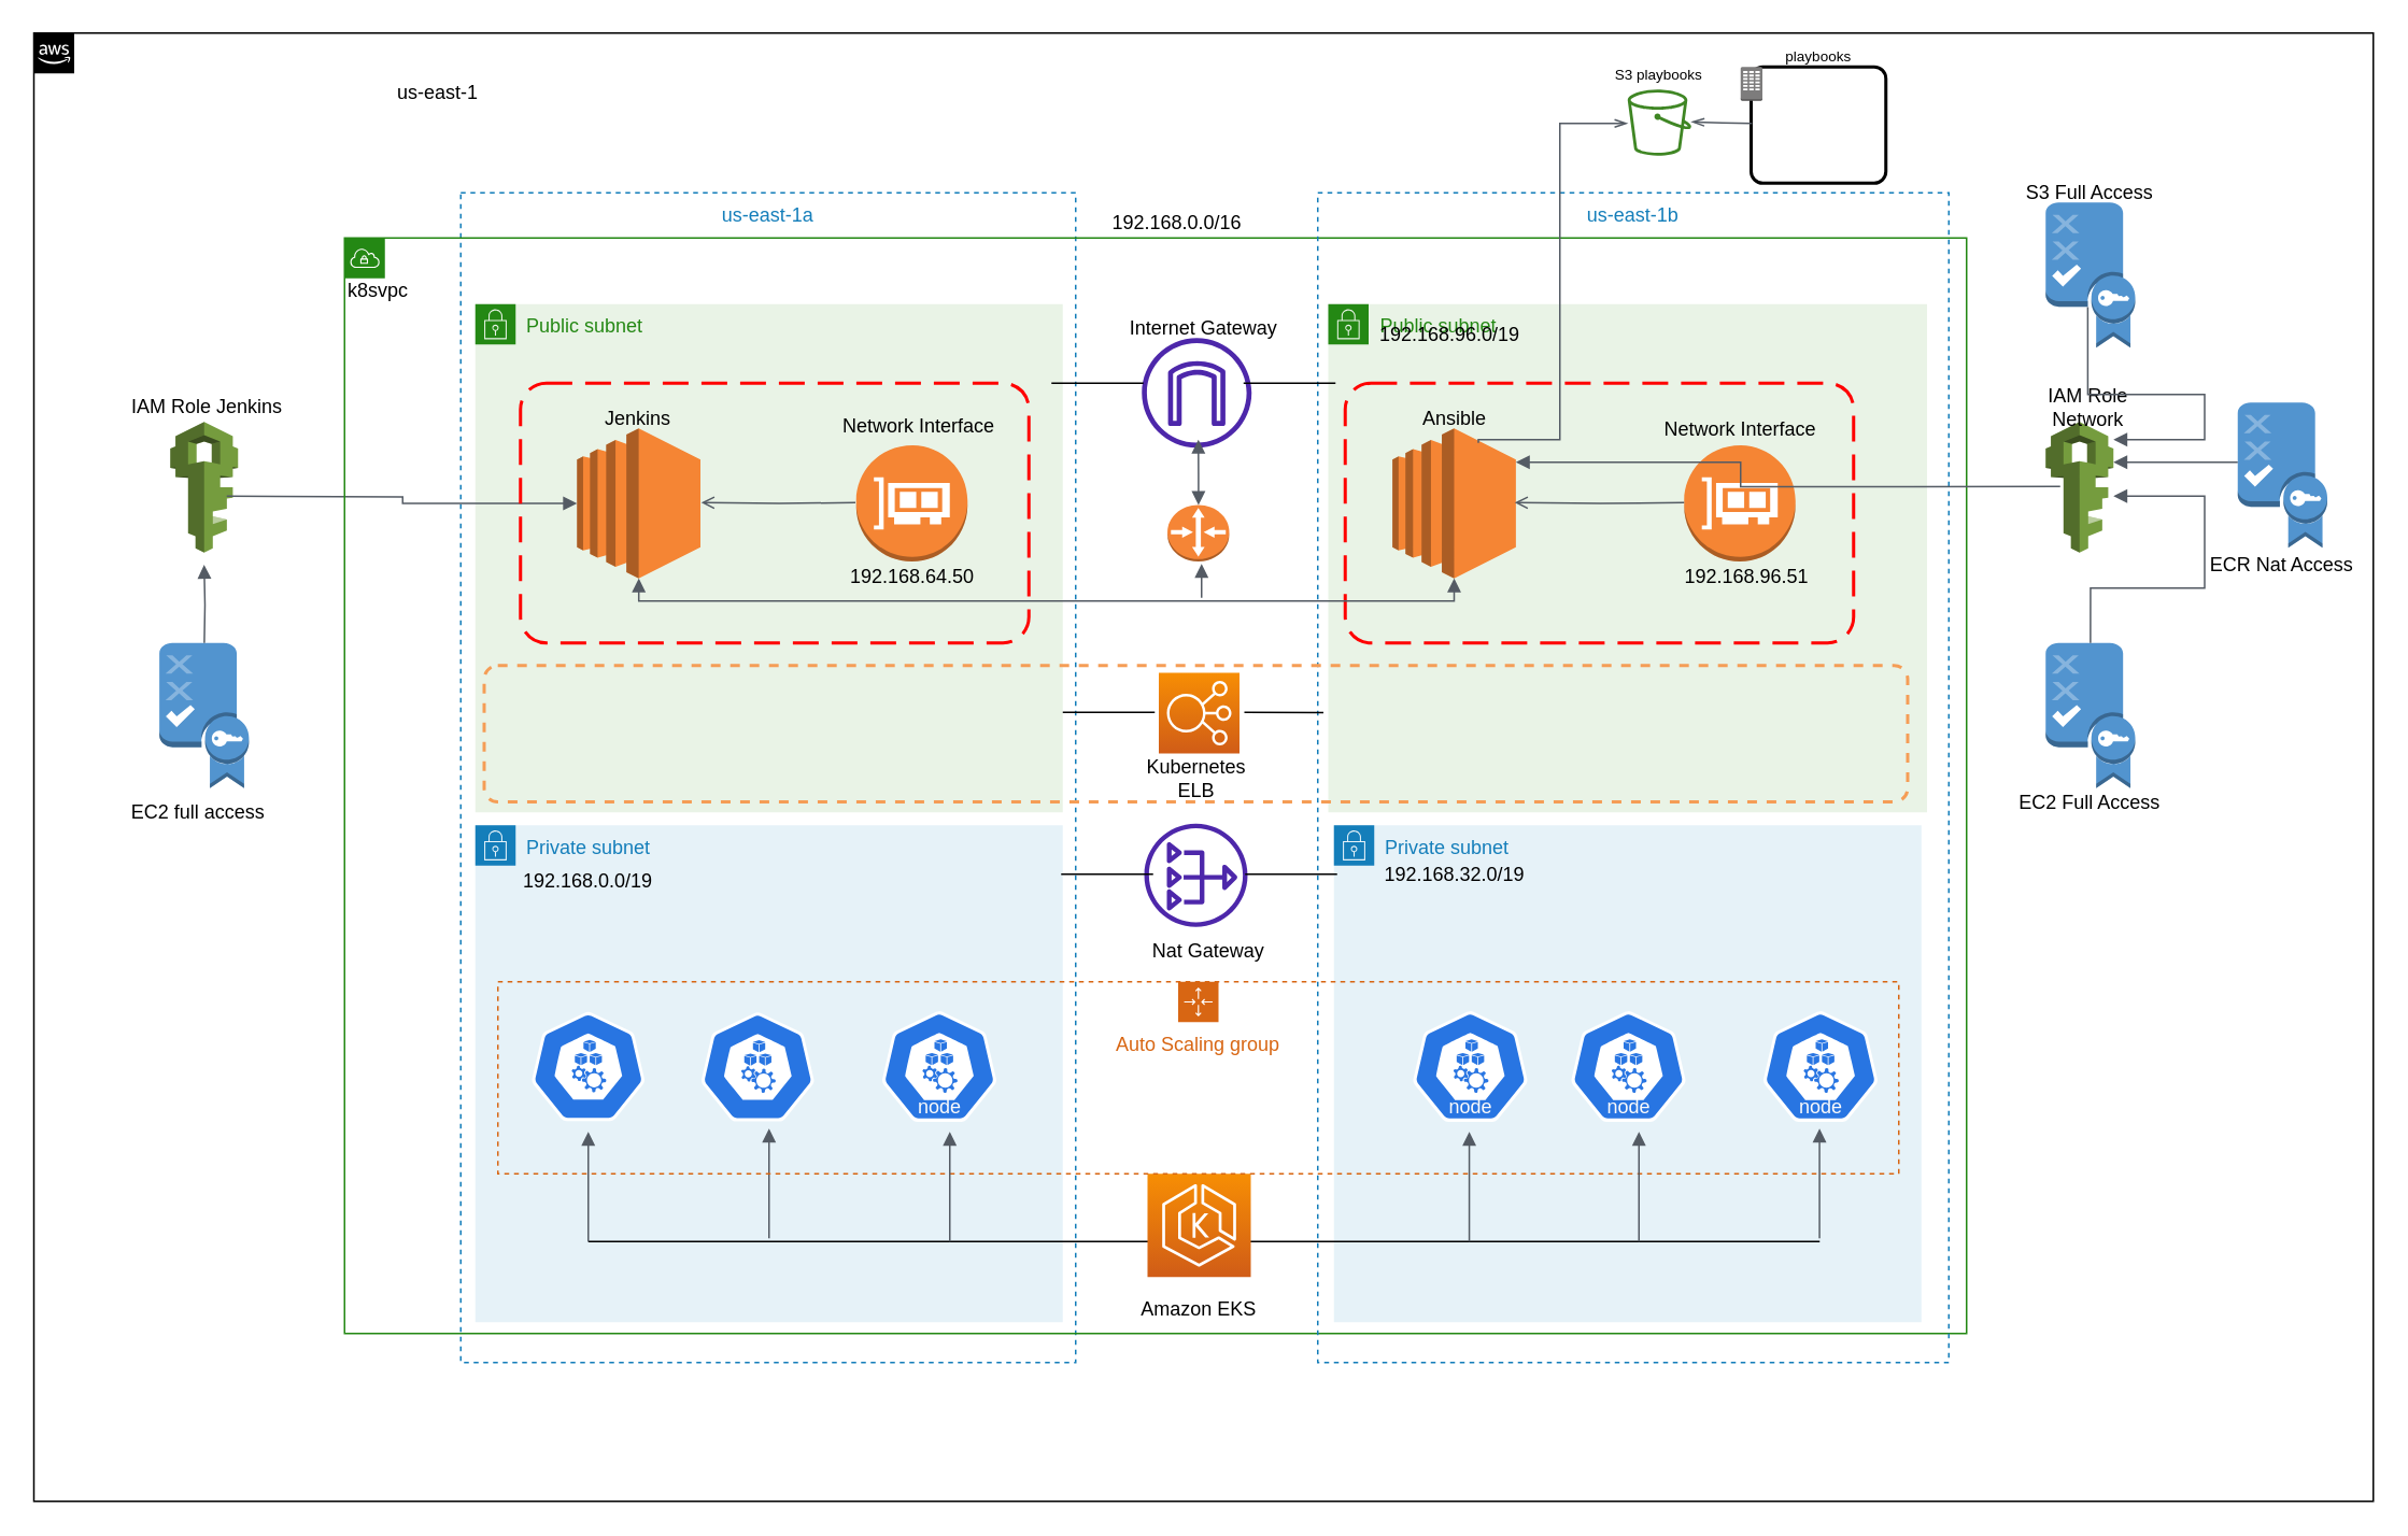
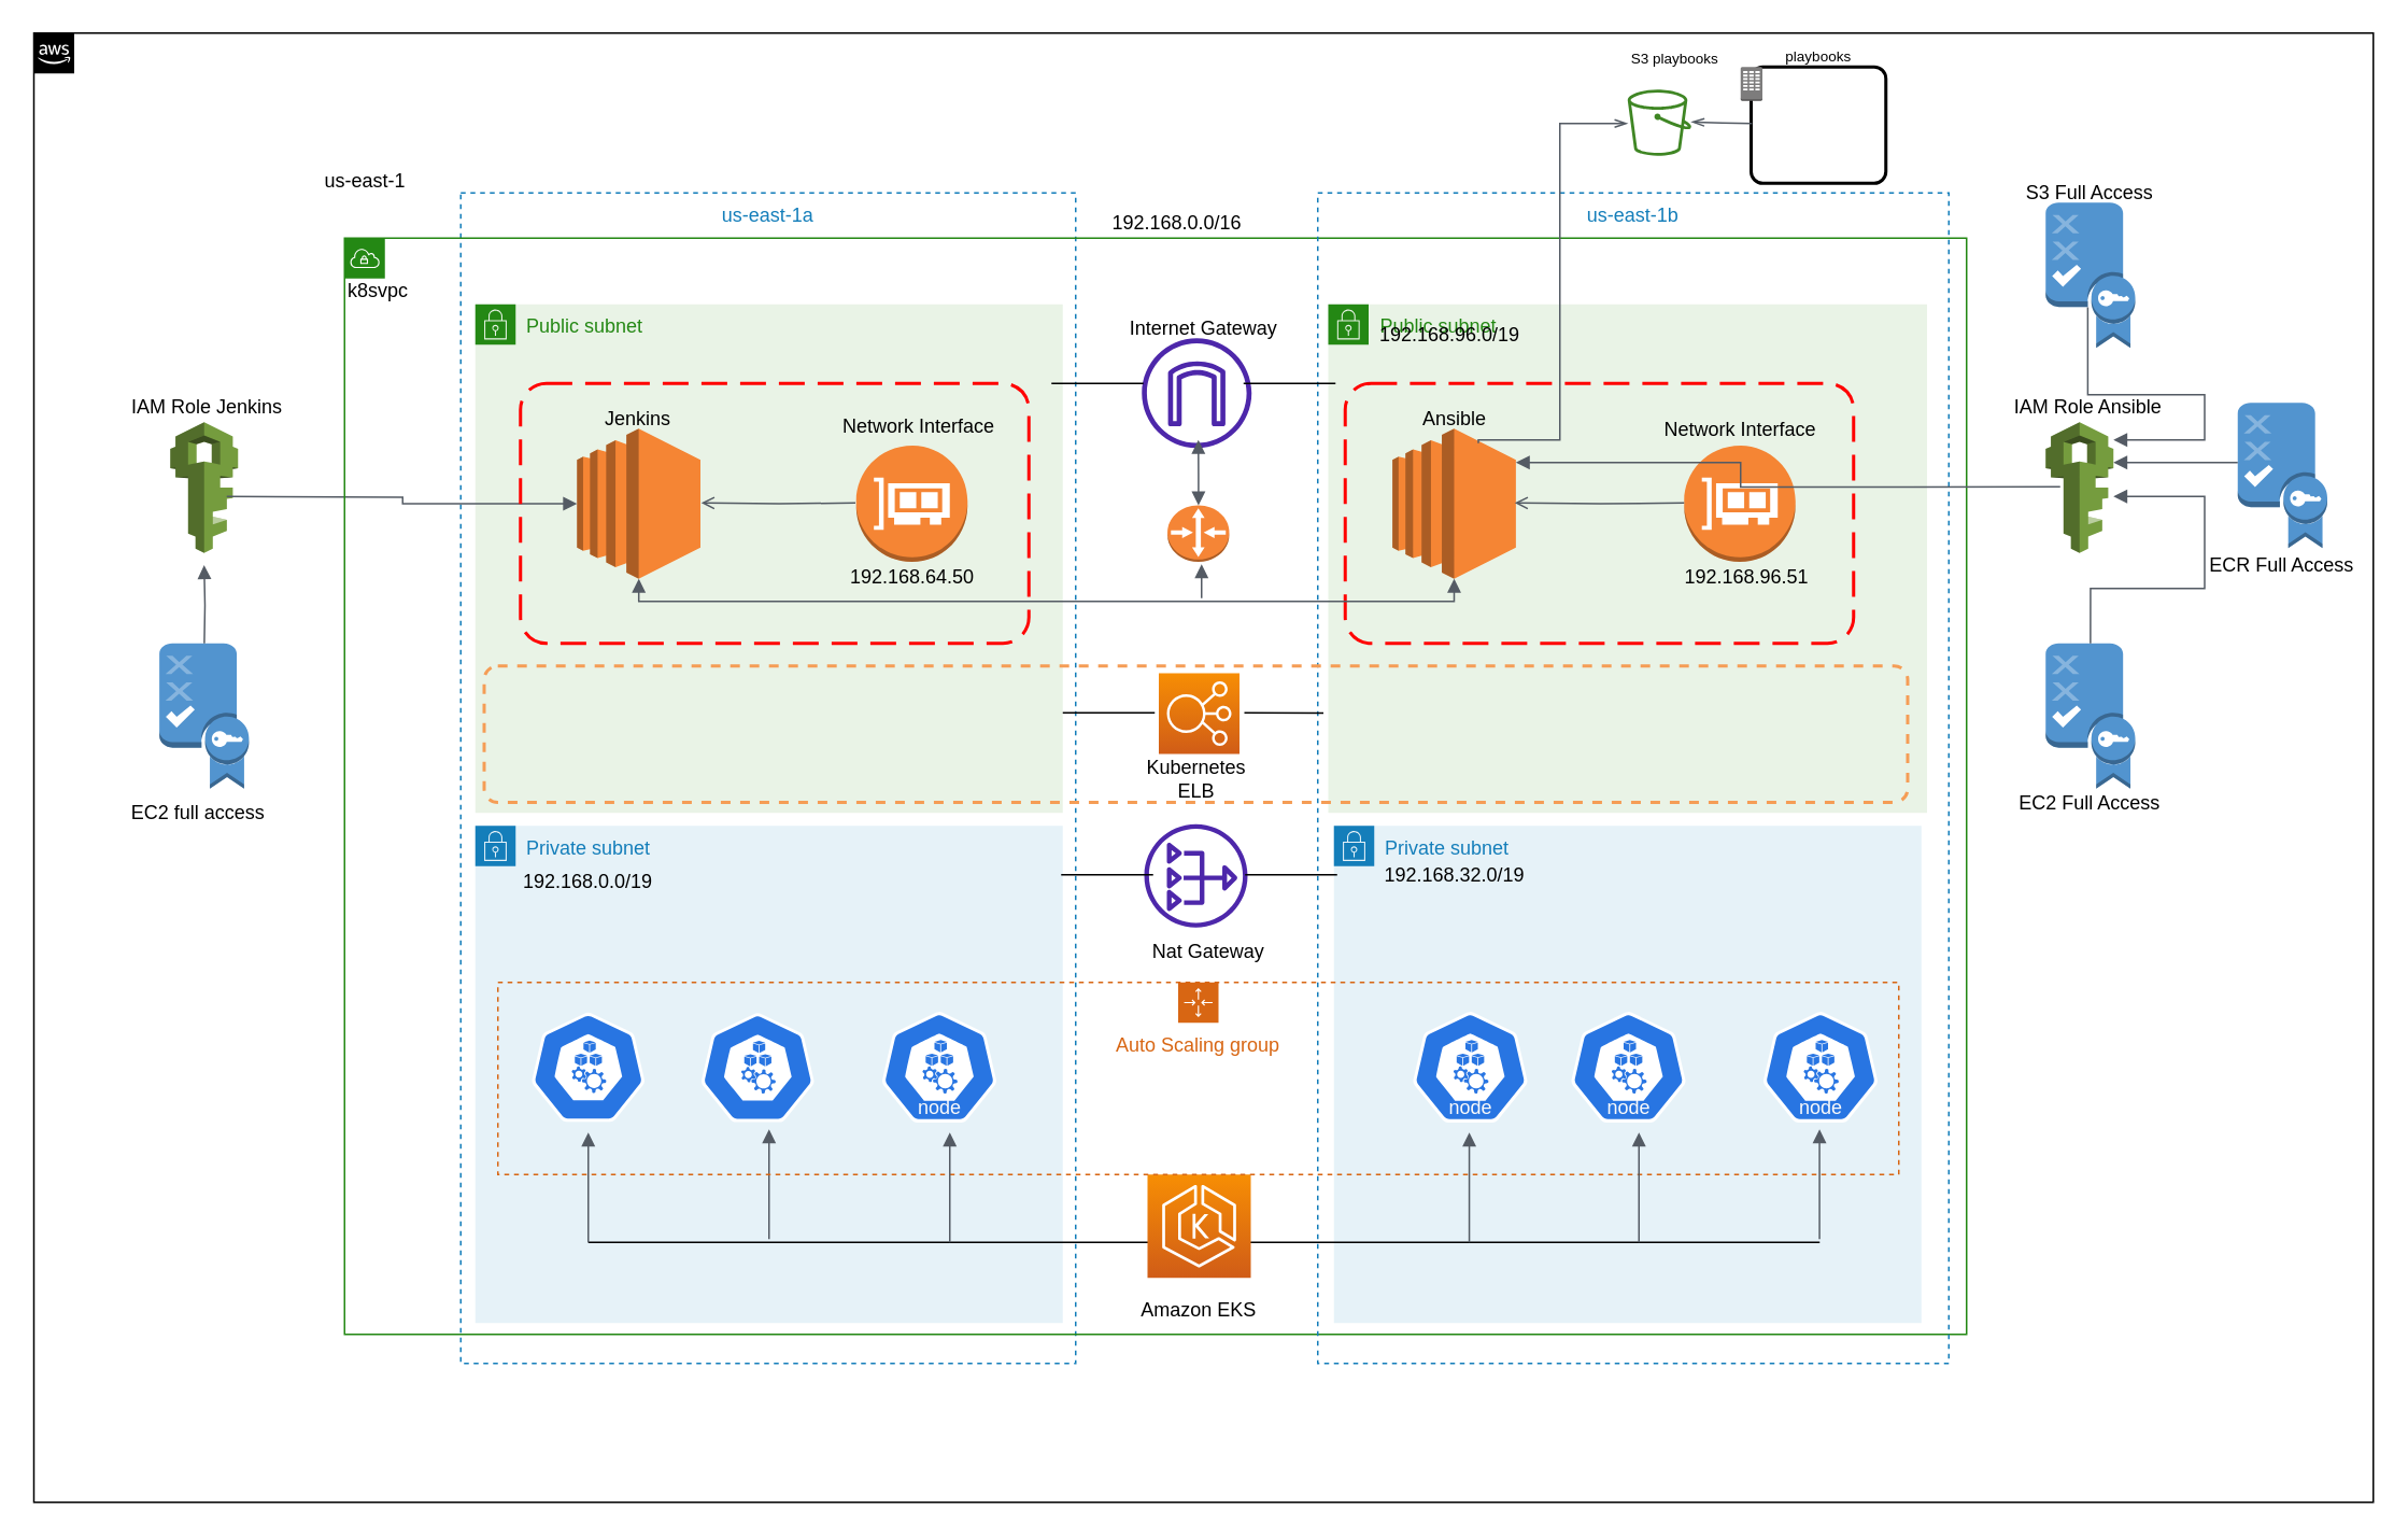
- <mxCell id="25" value="S3 playbooks" style="text;html=1;strokeColor=none;fillColor=none;align=center;verticalAlign=middle;whiteSpace=wrap;rounded=0;fontSize=9;" vertex="1" parent="4"><mxGeometry x="975.71" y="16" width="63" height="19" as="geometry" /></mxCell>
+ <mxCell id="25" value="S3 playbooks" style="text;html=1;strokeColor=none;fillColor=none;align=center;verticalAlign=middle;whiteSpace=wrap;rounded=0;fontSize=9;" vertex="1" parent="4"><mxGeometry x="985.71" y="6" width="63" height="19" as="geometry" /></mxCell>
- <mxCell id="38" value="us-east-1" style="text;html=1;strokeColor=none;fillColor=none;align=center;verticalAlign=middle;whiteSpace=wrap;rounded=0;" vertex="1" parent="1"><mxGeometry x="241" y="42" width="60" height="30" as="geometry" /></mxCell>
+ <mxCell id="38" value="us-east-1" style="text;html=1;strokeColor=none;fillColor=none;align=center;verticalAlign=middle;whiteSpace=wrap;rounded=0;" vertex="1" parent="1"><mxGeometry x="196" y="97" width="60" height="30" as="geometry" /></mxCell>
- <mxCell id="15" value="IAM Role Network" style="text;html=1;strokeColor=none;fillColor=none;align=center;verticalAlign=middle;whiteSpace=wrap;rounded=0;" vertex="1" parent="4"><mxGeometry x="1225" y="217" width="94.87" height="30" as="geometry" /></mxCell>
+ <mxCell id="15" value="IAM Role Ansible" style="text;html=1;strokeColor=none;fillColor=none;align=center;verticalAlign=middle;whiteSpace=wrap;rounded=0;" vertex="1" parent="4"><mxGeometry x="1225" y="217" width="94.87" height="30" as="geometry" /></mxCell>
- <mxCell id="13" value="ECR Nat Access" style="text;html=1;strokeColor=none;fillColor=none;align=center;verticalAlign=middle;whiteSpace=wrap;rounded=0;" vertex="1" parent="4"><mxGeometry x="1345.82" y="315" width="94.87" height="30" as="geometry" /></mxCell>
+ <mxCell id="13" value="ECR Full Access" style="text;html=1;strokeColor=none;fillColor=none;align=center;verticalAlign=middle;whiteSpace=wrap;rounded=0;" vertex="1" parent="4"><mxGeometry x="1345.82" y="315" width="94.87" height="30" as="geometry" /></mxCell>
